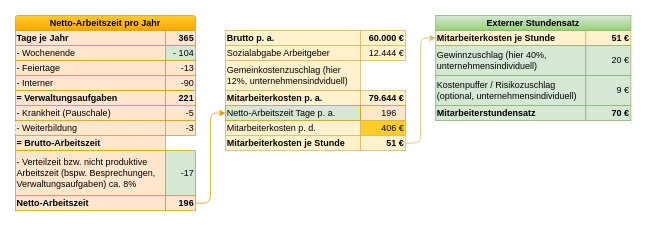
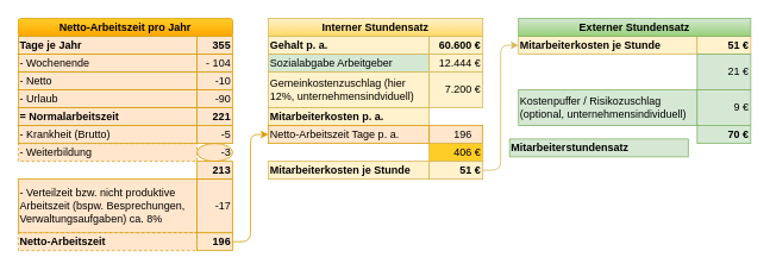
+ <mxCell id="23" value="Interner Stundensatz" style="rounded=0;whiteSpace=wrap;html=1;align=center;fontStyle=1;fillColor=#fff2cc;strokeColor=#d6b656;gradientColor=#ffd966;" parent="1" vertex="1"><mxGeometry x="300" y="20" width="240" height="20" as="geometry" /></mxCell>
- <mxCell id="13" value="365" style="rounded=0;whiteSpace=wrap;html=1;align=right;fontStyle=1;fillColor=#ffe6cc;strokeColor=#d79b00;" parent="1" vertex="1"><mxGeometry x="220" y="40" width="40" height="20" as="geometry" /></mxCell>
+ <mxCell id="13" value="355" style="rounded=0;whiteSpace=wrap;html=1;align=right;fontStyle=1;fillColor=#ffe6cc;strokeColor=#d79b00;" parent="1" vertex="1"><mxGeometry x="220" y="40" width="40" height="20" as="geometry" /></mxCell>
- <mxCell id="24" value="Brutto p. a." style="rounded=0;whiteSpace=wrap;html=1;align=left;fontStyle=1;fillColor=#fff2cc;strokeColor=#d6b656;" parent="1" vertex="1"><mxGeometry x="300" y="40" width="180" height="20" as="geometry" /></mxCell>
+ <mxCell id="24" value="Gehalt p. a." style="rounded=0;whiteSpace=wrap;html=1;align=left;fontStyle=1;fillColor=#fff2cc;strokeColor=#d6b656;" parent="1" vertex="1"><mxGeometry x="300" y="40" width="180" height="20" as="geometry" /></mxCell>
- <mxCell id="31" value="60.000 €" style="rounded=0;whiteSpace=wrap;html=1;align=right;fontStyle=1;fillColor=#fff2cc;strokeColor=#d6b656;" parent="1" vertex="1"><mxGeometry x="480" y="40" width="60" height="20" as="geometry" /></mxCell>
+ <mxCell id="31" value="60.600 €" style="rounded=0;whiteSpace=wrap;html=1;align=right;fontStyle=1;fillColor=#fff2cc;strokeColor=#d6b656;" parent="1" vertex="1"><mxGeometry x="480" y="40" width="60" height="20" as="geometry" /></mxCell>
- <mxCell id="22" value="- 104" style="rounded=0;whiteSpace=wrap;html=1;align=right;fillColor=#d5e8d4;strokeColor=#d79b00;" parent="1" vertex="1"><mxGeometry x="220" y="60" width="40" height="20" as="geometry" /></mxCell>
+ <mxCell id="22" value="- 104" style="rounded=0;whiteSpace=wrap;html=1;align=right;fillColor=#ffe6cc;strokeColor=#d79b00;" parent="1" vertex="1"><mxGeometry x="220" y="60" width="40" height="20" as="geometry" /></mxCell>
- <mxCell id="25" value="Sozialabgabe Arbeitgeber" style="rounded=0;whiteSpace=wrap;html=1;align=left;fillColor=#fff2cc;strokeColor=#d6b656;" parent="1" vertex="1"><mxGeometry x="300" y="60" width="180" height="20" as="geometry" /></mxCell>
+ <mxCell id="25" value="Sozialabgabe Arbeitgeber" style="rounded=0;whiteSpace=wrap;html=1;align=left;fillColor=#d5e8d4;strokeColor=#d6b656;" parent="1" vertex="1"><mxGeometry x="300" y="60" width="180" height="20" as="geometry" /></mxCell>
- <mxCell id="40" value="Gewinnzuschlag (hier 40%, unternehmensindividuell)" style="rounded=0;whiteSpace=wrap;html=1;align=left;fillColor=#d5e8d4;strokeColor=#82b366;" parent="1" vertex="1"><mxGeometry x="580" y="60" width="200" height="40" as="geometry" /></mxCell>
- <mxCell id="43" value="20 €" style="rounded=0;whiteSpace=wrap;html=1;align=right;fillColor=#d5e8d4;strokeColor=#82b366;" parent="1" vertex="1"><mxGeometry x="780" y="60" width="60" height="40" as="geometry" /></mxCell>
+ <mxCell id="43" value="21 €" style="rounded=0;whiteSpace=wrap;html=1;align=right;fillColor=#d5e8d4;strokeColor=#82b366;" parent="1" vertex="1"><mxGeometry x="780" y="60" width="60" height="40" as="geometry" /></mxCell>
- <mxCell id="5" value="- Feiertage" style="rounded=0;whiteSpace=wrap;html=1;align=left;fillColor=#ffe6cc;strokeColor=#d79b00;" parent="1" vertex="1"><mxGeometry x="20" y="80" width="200" height="20" as="geometry" /></mxCell>
+ <mxCell id="5" value="- Netto" style="rounded=0;whiteSpace=wrap;html=1;align=left;fillColor=#ffe6cc;strokeColor=#d79b00;" parent="1" vertex="1"><mxGeometry x="20" y="80" width="200" height="20" as="geometry" /></mxCell>
- <mxCell id="19" value="-13" style="rounded=0;whiteSpace=wrap;html=1;align=right;fillColor=#ffe6cc;strokeColor=#d79b00;" parent="1" vertex="1"><mxGeometry x="220" y="80" width="40" height="20" as="geometry" /></mxCell>
+ <mxCell id="19" value="-10" style="rounded=0;whiteSpace=wrap;html=1;align=right;fillColor=#ffe6cc;strokeColor=#d79b00;" parent="1" vertex="1"><mxGeometry x="220" y="80" width="40" height="20" as="geometry" /></mxCell>
+ <mxCell id="36" value="7.200 €" style="rounded=0;whiteSpace=wrap;html=1;align=right;fillColor=#fff2cc;strokeColor=#d6b656;" parent="1" vertex="1"><mxGeometry x="480" y="80" width="60" height="40" as="geometry" /></mxCell>
- <mxCell id="6" value="- Interner" style="rounded=0;whiteSpace=wrap;html=1;align=left;fillColor=#ffe6cc;strokeColor=#d79b00;" parent="1" vertex="1"><mxGeometry x="20" y="100" width="200" height="20" as="geometry" /></mxCell>
+ <mxCell id="6" value="- Urlaub" style="rounded=0;whiteSpace=wrap;html=1;align=left;fillColor=#ffe6cc;strokeColor=#d79b00;" parent="1" vertex="1"><mxGeometry x="20" y="100" width="200" height="20" as="geometry" /></mxCell>
- <mxCell id="7" value="= Verwaltungsaufgaben" style="rounded=0;whiteSpace=wrap;html=1;align=left;fontStyle=1;fillColor=#ffe6cc;strokeColor=#d79b00;" parent="1" vertex="1"><mxGeometry x="20" y="120" width="200" height="20" as="geometry" /></mxCell>
+ <mxCell id="7" value="= Normalarbeitszeit" style="rounded=0;whiteSpace=wrap;html=1;align=left;fontStyle=1;fillColor=#ffe6cc;strokeColor=#d79b00;" parent="1" vertex="1"><mxGeometry x="20" y="120" width="200" height="20" as="geometry" /></mxCell>
- <mxCell id="32" value="79.644 €" style="rounded=0;whiteSpace=wrap;html=1;align=right;fontStyle=1;fillColor=#fff2cc;strokeColor=#d6b656;" parent="1" vertex="1"><mxGeometry x="480" y="120" width="60" height="20" as="geometry" /></mxCell>
- <mxCell id="11" value="- Krankheit (Pauschale)" style="rounded=0;whiteSpace=wrap;html=1;align=left;fillColor=#ffe6cc;strokeColor=#d79b00;" parent="1" vertex="1"><mxGeometry x="20" y="140" width="200" height="20" as="geometry" /></mxCell>
+ <mxCell id="11" value="- Krankheit (Brutto)" style="rounded=0;whiteSpace=wrap;html=1;align=left;fillColor=#ffe6cc;strokeColor=#d79b00;" parent="1" vertex="1"><mxGeometry x="20" y="140" width="200" height="20" as="geometry" /></mxCell>
- <mxCell id="30" value="Netto-Arbeitszeit Tage p. a." style="rounded=0;whiteSpace=wrap;html=1;align=left;fillColor=#d5e8d4;strokeColor=#d79b00;" parent="1" vertex="1"><mxGeometry x="300" y="140" width="180" height="20" as="geometry" /></mxCell>
+ <mxCell id="30" value="Netto-Arbeitszeit Tage p. a." style="rounded=0;whiteSpace=wrap;html=1;align=left;fillColor=#ffe6cc;strokeColor=#d79b00;" parent="1" vertex="1"><mxGeometry x="300" y="140" width="180" height="20" as="geometry" /></mxCell>
- <mxCell id="41" value="Mitarbeiterstundensatz" style="rounded=0;whiteSpace=wrap;html=1;align=left;fontStyle=1;fillColor=#d5e8d4;strokeColor=#82b366;" parent="1" vertex="1"><mxGeometry x="580" y="140" width="200" height="20" as="geometry" /></mxCell>
+ <mxCell id="41" value="Mitarbeiterstundensatz" style="rounded=0;whiteSpace=wrap;html=1;align=left;fontStyle=1;fillColor=#d5e8d4;strokeColor=#82b366;" parent="1" vertex="1"><mxGeometry x="570" y="155" width="200" height="20" as="geometry" /></mxCell>
- <mxCell id="15" value="-3" style="rounded=0;whiteSpace=wrap;html=1;align=right;fillColor=#ffe6cc;strokeColor=#d79b00;" parent="1" vertex="1"><mxGeometry x="220" y="160" width="40" height="20" as="geometry" /></mxCell>
+ <mxCell id="15" value="-3" style="ellipse;whiteSpace=wrap;html=1;align=right;fillColor=#ffe6cc;strokeColor=#d79b00;" parent="1" vertex="1"><mxGeometry x="220" y="160" width="40" height="20" as="geometry" /></mxCell>
- <mxCell id="28" value="Mitarbeiterkosten p. d." style="rounded=0;whiteSpace=wrap;html=1;align=left;fillColor=#fff2cc;strokeColor=#d6b656;" parent="1" vertex="1"><mxGeometry x="300" y="160" width="180" height="20" as="geometry" /></mxCell>
- <mxCell id="9" value="= Brutto-Arbeitszeit" style="rounded=0;whiteSpace=wrap;html=1;align=left;fontStyle=1;fillColor=#ffe6cc;strokeColor=#d79b00;" parent="1" vertex="1"><mxGeometry x="20" y="180" width="200" height="20" as="geometry" /></mxCell>
+ <mxCell id="16" value="213" style="rounded=0;whiteSpace=wrap;html=1;align=right;fontStyle=1;fillColor=#ffe6cc;strokeColor=#d79b00;" parent="1" vertex="1"><mxGeometry x="220" y="180" width="40" height="20" as="geometry" /></mxCell>
- <mxCell id="17" value="-17" style="rounded=0;whiteSpace=wrap;html=1;align=right;fillColor=#d5e8d4;strokeColor=#d79b00;" parent="1" vertex="1"><mxGeometry x="220" y="200" width="40" height="60" as="geometry" /></mxCell>
+ <mxCell id="17" value="-17" style="rounded=0;whiteSpace=wrap;html=1;align=right;fillColor=#ffe6cc;strokeColor=#d79b00;" parent="1" vertex="1"><mxGeometry x="220" y="200" width="40" height="60" as="geometry" /></mxCell>
- <mxCell id="12" value="Netto-Arbeitszeit" style="rounded=0;whiteSpace=wrap;html=1;align=left;fontStyle=1;fillColor=#ffe6cc;strokeColor=#d79b00;" parent="1" vertex="1"><mxGeometry x="20" y="260" width="200" height="20" as="geometry" /></mxCell>
+ <mxCell id="12" value="Netto-Arbeitszeit" style="rounded=0;whiteSpace=wrap;html=1;align=left;fontStyle=1;fillColor=#ffe6cc;strokeColor=#d79b00;dashed=1;" parent="1" vertex="1"><mxGeometry x="20" y="260" width="200" height="20" as="geometry" /></mxCell>
